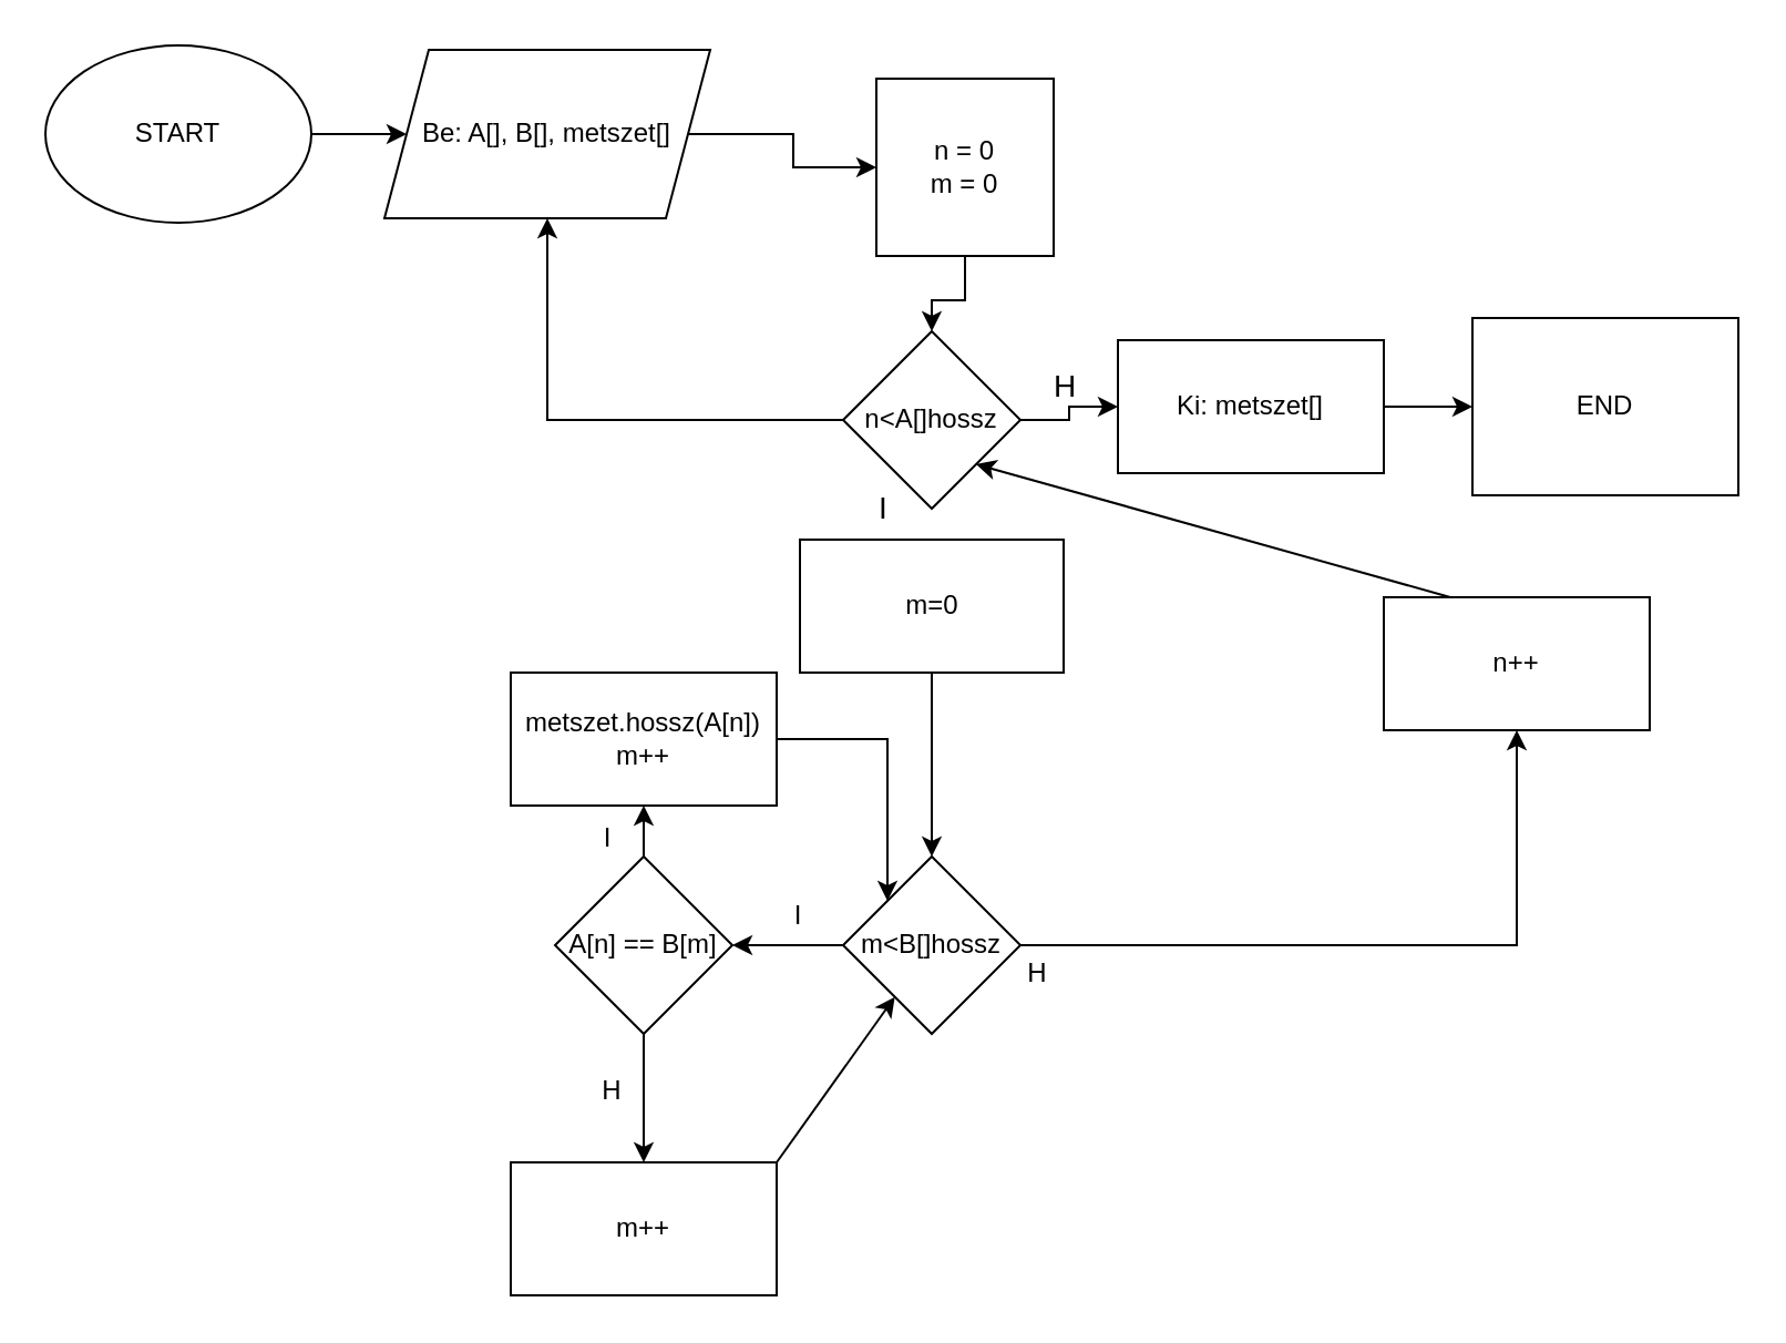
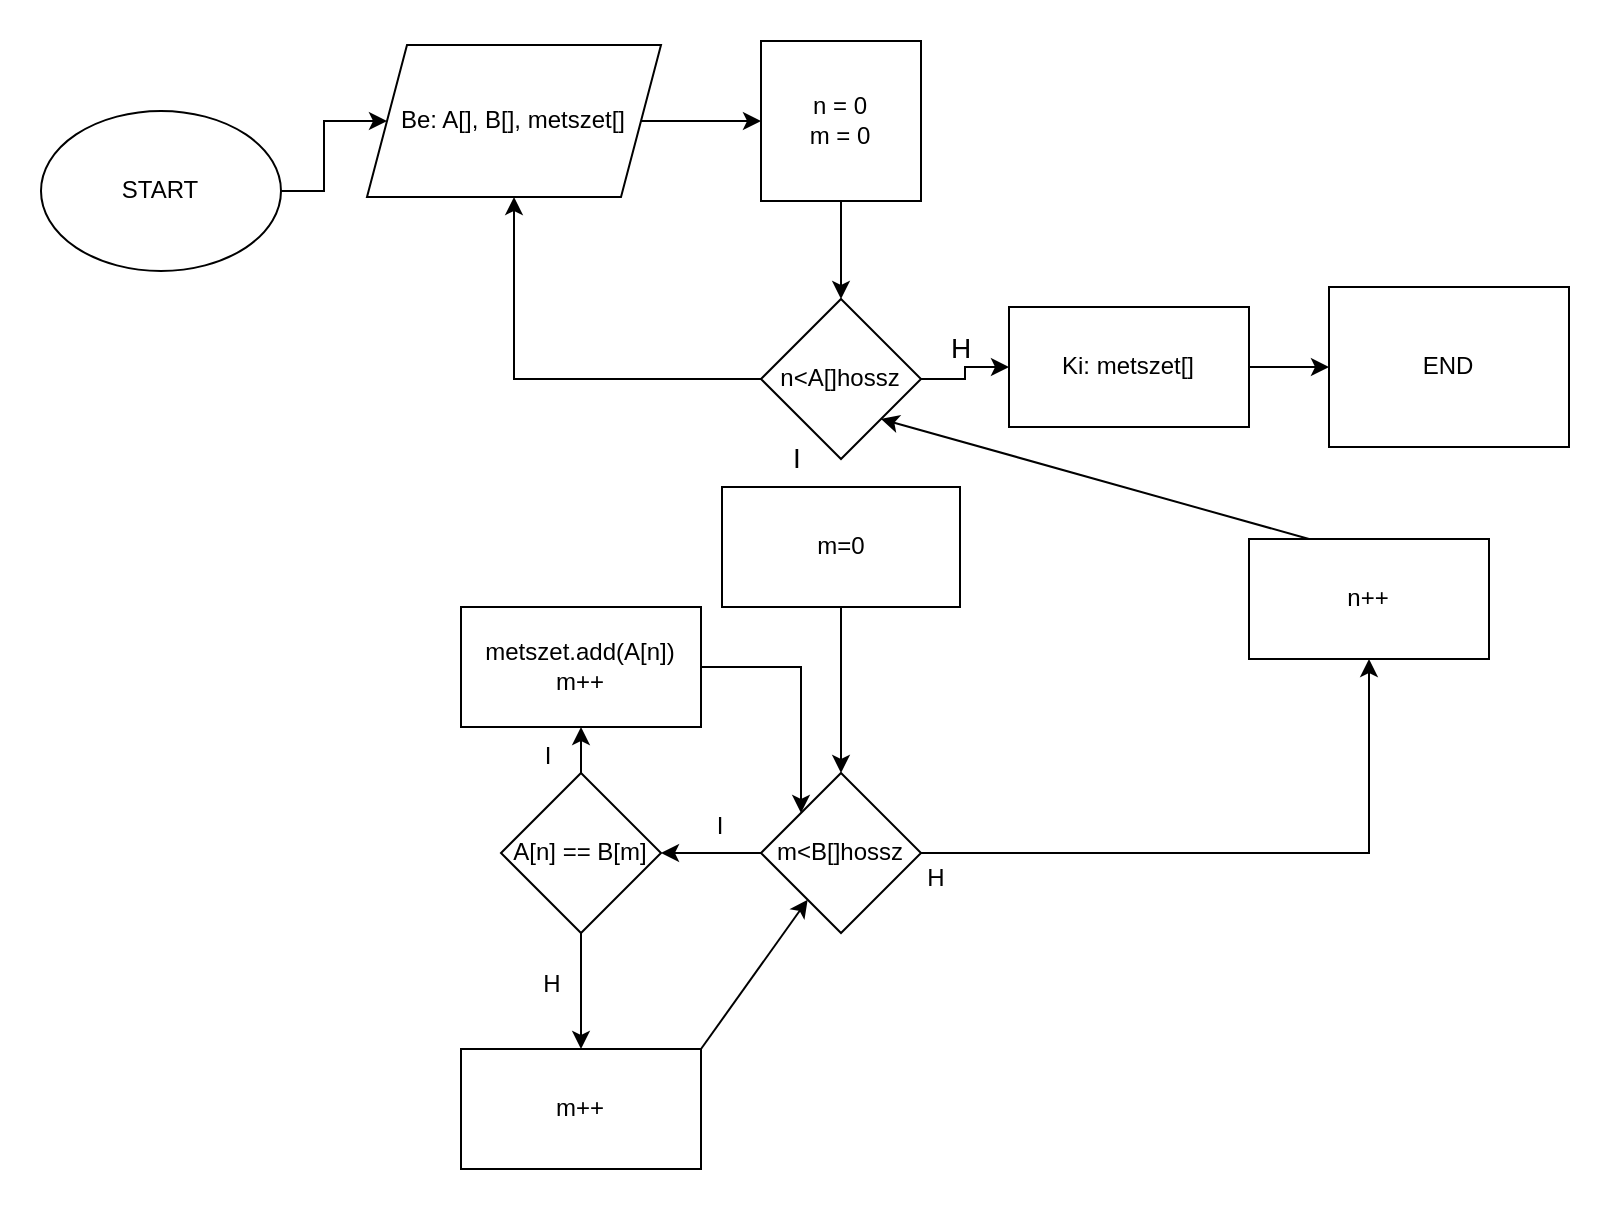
- <mxCell id="3" value="START" style="ellipse;whiteSpace=wrap;html=1;" parent="1" vertex="1"><mxGeometry x="20" y="20" width="120" height="80" as="geometry" /></mxCell>
+ <mxCell id="3" value="START" style="ellipse;whiteSpace=wrap;html=1;" parent="1" vertex="1"><mxGeometry x="20" y="55" width="120" height="80" as="geometry" /></mxCell>
- <mxCell id="5" value="Be: A[], B[], metszet[]" style="shape=parallelogram;perimeter=parallelogramPerimeter;whiteSpace=wrap;html=1;fixedSize=1;" parent="1" vertex="1"><mxGeometry x="173" y="22" width="147" height="76" as="geometry" /></mxCell>
+ <mxCell id="5" value="Be: A[], B[], metszet[]" style="shape=parallelogram;perimeter=parallelogramPerimeter;whiteSpace=wrap;html=1;fixedSize=1;" parent="1" vertex="1"><mxGeometry x="183" y="22" width="147" height="76" as="geometry" /></mxCell>
- <mxCell id="7" value="n = 0&lt;div&gt;m = 0&lt;/div&gt;" style="whiteSpace=wrap;html=1;aspect=fixed;" parent="1" vertex="1"><mxGeometry x="395" y="35" width="80" height="80" as="geometry" /></mxCell>
+ <mxCell id="7" value="n = 0&lt;div&gt;m = 0&lt;/div&gt;" style="whiteSpace=wrap;html=1;aspect=fixed;" parent="1" vertex="1"><mxGeometry x="380" y="20" width="80" height="80" as="geometry" /></mxCell>
- <mxCell id="18" value="&lt;div&gt;metszet.hossz(A[n])&lt;/div&gt;&lt;div&gt;&lt;span style=&quot;background-color: initial;&quot;&gt;m++&lt;/span&gt;&lt;br&gt;&lt;/div&gt;" style="rounded=0;whiteSpace=wrap;html=1;" parent="1" vertex="1"><mxGeometry x="230" y="303" width="120" height="60" as="geometry" /></mxCell>
+ <mxCell id="18" value="&lt;div&gt;metszet.add(A[n])&lt;/div&gt;&lt;div&gt;&lt;span style=&quot;background-color: initial;&quot;&gt;m++&lt;/span&gt;&lt;br&gt;&lt;/div&gt;" style="rounded=0;whiteSpace=wrap;html=1;" parent="1" vertex="1"><mxGeometry x="230" y="303" width="120" height="60" as="geometry" /></mxCell>
